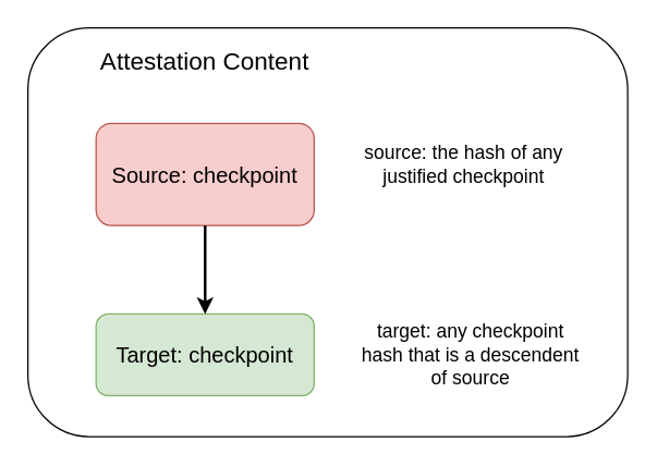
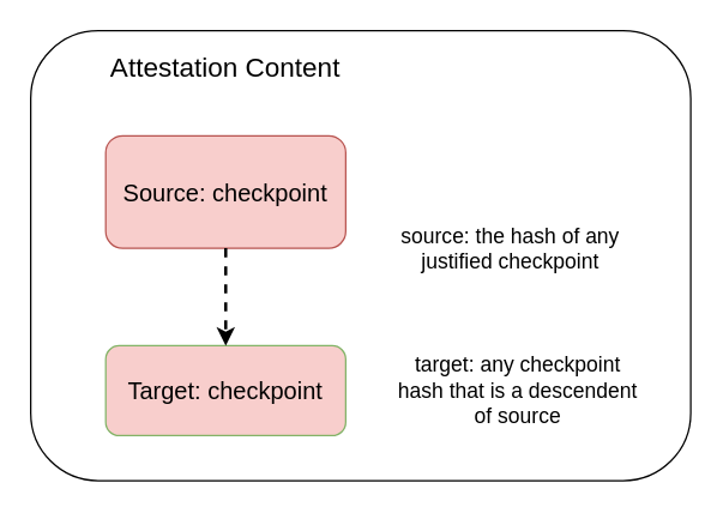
- <mxCell id="5" value="&lt;font style=&quot;font-size: 14px;&quot;&gt;source:&amp;nbsp;the hash of any justified checkpoint&lt;/font&gt;" style="text;html=1;strokeColor=none;fillColor=none;align=center;verticalAlign=middle;whiteSpace=wrap;rounded=0;" vertex="1" parent="1"><mxGeometry x="260" y="100" width="160" height="40" as="geometry" /></mxCell>
+ <mxCell id="5" value="&lt;font style=&quot;font-size: 14px;&quot;&gt;source:&amp;nbsp;the hash of any justified checkpoint&lt;/font&gt;" style="text;html=1;strokeColor=none;fillColor=none;align=center;verticalAlign=middle;whiteSpace=wrap;rounded=0;" vertex="1" parent="1"><mxGeometry x="260" y="145" width="160" height="40" as="geometry" /></mxCell>
- <mxCell id="7" value="" style="endArrow=classic;html=1;rounded=0;fontSize=14;strokeWidth=2;exitX=0.5;exitY=1;exitDx=0;exitDy=0;entryX=0.5;entryY=0;entryDx=0;entryDy=0;" edge="1" parent="1" source="3" target="4"><mxGeometry width="50" height="50" relative="1" as="geometry"><mxPoint x="110" y="230" as="sourcePoint" /><mxPoint x="160" y="180" as="targetPoint" /></mxGeometry></mxCell>
+ <mxCell id="7" value="" style="endArrow=classic;html=1;rounded=0;fontSize=14;strokeWidth=2;exitX=0.5;exitY=1;exitDx=0;exitDy=0;entryX=0.5;entryY=0;entryDx=0;entryDy=0;dashed=1;" edge="1" parent="1" source="3" target="4"><mxGeometry width="50" height="50" relative="1" as="geometry"><mxPoint x="110" y="230" as="sourcePoint" /><mxPoint x="160" y="180" as="targetPoint" /></mxGeometry></mxCell>
- <mxCell id="4" value="&lt;font style=&quot;font-size: 16px;&quot;&gt;Target: checkpoint&lt;/font&gt;" style="rounded=1;whiteSpace=wrap;html=1;fillColor=#d5e8d4;strokeColor=#82b366;" vertex="1" parent="1"><mxGeometry x="70" y="230" width="160" height="60" as="geometry" /></mxCell>
+ <mxCell id="4" value="&lt;font style=&quot;font-size: 16px;&quot;&gt;Target: checkpoint&lt;/font&gt;" style="rounded=1;whiteSpace=wrap;html=1;fillColor=#f8cecc;strokeColor=#82b366;" vertex="1" parent="1"><mxGeometry x="70" y="230" width="160" height="60" as="geometry" /></mxCell>
